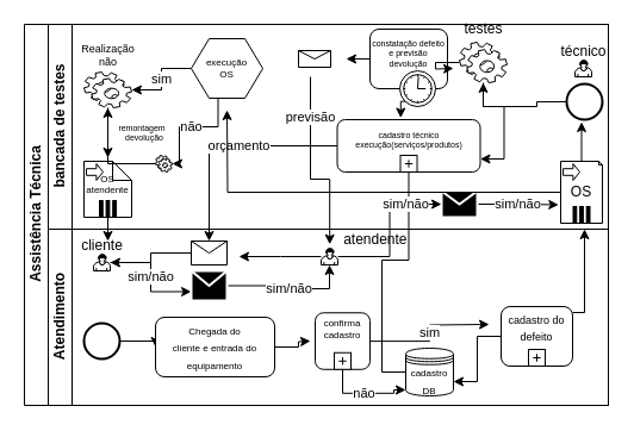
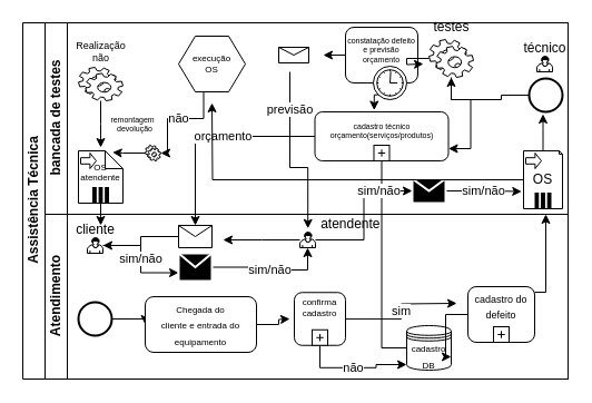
- <mxCell id="7" value="&lt;div style=&quot;font-size: 7px&quot;&gt;&lt;font style=&quot;font-size: 7px&quot;&gt;&lt;br&gt;&lt;/font&gt;&lt;/div&gt;&lt;div style=&quot;font-size: 7px&quot;&gt;&lt;font style=&quot;font-size: 7px&quot;&gt;&lt;br&gt;&lt;/font&gt;&lt;/div&gt;&lt;div style=&quot;font-size: 7px&quot;&gt;&lt;font style=&quot;font-size: 7px&quot;&gt;constatação defeito e previsão &lt;br&gt;&lt;/font&gt;&lt;/div&gt;&lt;div style=&quot;font-size: 7px&quot;&gt;&lt;font style=&quot;font-size: 7px&quot;&gt;devolução&lt;/font&gt;&lt;/div&gt;&lt;div style=&quot;font-size: 7px&quot;&gt;&lt;font style=&quot;font-size: 7px&quot;&gt;&lt;br&gt;&lt;/font&gt;&lt;/div&gt;&lt;div style=&quot;font-size: 7px&quot;&gt;&lt;font style=&quot;font-size: 7px&quot;&gt;&lt;br&gt;&lt;/font&gt;&lt;/div&gt;&lt;div style=&quot;font-size: 7px&quot;&gt;&lt;font style=&quot;font-size: 7px&quot;&gt;&lt;br&gt;&lt;/font&gt;&lt;/div&gt;" style="html=1;whiteSpace=wrap;rounded=1;dropTarget=0;" vertex="1" parent="3"><mxGeometry x="270" y="4" width="65" height="50" as="geometry" /></mxCell>
+ <mxCell id="7" value="&lt;div style=&quot;font-size: 7px&quot;&gt;&lt;font style=&quot;font-size: 7px&quot;&gt;&lt;br&gt;&lt;/font&gt;&lt;/div&gt;&lt;div style=&quot;font-size: 7px&quot;&gt;&lt;font style=&quot;font-size: 7px&quot;&gt;&lt;br&gt;&lt;/font&gt;&lt;/div&gt;&lt;div style=&quot;font-size: 7px&quot;&gt;&lt;font style=&quot;font-size: 7px&quot;&gt;constatação defeito e previsão &lt;br&gt;&lt;/font&gt;&lt;/div&gt;&lt;div style=&quot;font-size: 7px&quot;&gt;&lt;font style=&quot;font-size: 7px&quot;&gt;orçamento&lt;/font&gt;&lt;/div&gt;&lt;div style=&quot;font-size: 7px&quot;&gt;&lt;font style=&quot;font-size: 7px&quot;&gt;&lt;br&gt;&lt;/font&gt;&lt;/div&gt;&lt;div style=&quot;font-size: 7px&quot;&gt;&lt;font style=&quot;font-size: 7px&quot;&gt;&lt;br&gt;&lt;/font&gt;&lt;/div&gt;&lt;div style=&quot;font-size: 7px&quot;&gt;&lt;font style=&quot;font-size: 7px&quot;&gt;&lt;br&gt;&lt;/font&gt;&lt;/div&gt;" style="html=1;whiteSpace=wrap;rounded=1;dropTarget=0;" vertex="1" parent="3"><mxGeometry x="270" y="4" width="65" height="50" as="geometry" /></mxCell>
- <mxCell id="24" value="sim" style="edgeStyle=orthogonalEdgeStyle;rounded=0;orthogonalLoop=1;jettySize=auto;html=1;exitX=0;exitY=0.5;exitDx=0;exitDy=0;" edge="1" parent="3" source="25" target="15"><mxGeometry relative="1" as="geometry" /></mxCell>
- <mxCell id="12" value="&lt;div style=&quot;font-size: 7px&quot;&gt;&lt;font style=&quot;font-size: 7px&quot;&gt;cadastro técnico&lt;/font&gt;&lt;/div&gt;&lt;div style=&quot;font-size: 7px&quot;&gt;&lt;font style=&quot;font-size: 7px&quot;&gt;execução(serviços/produtos)&lt;/font&gt;&lt;/div&gt;&lt;div style=&quot;font-size: 7px&quot;&gt;&lt;font style=&quot;font-size: 7px&quot;&gt;&lt;/font&gt;&lt;br&gt;&lt;/div&gt;" style="html=1;whiteSpace=wrap;rounded=1;dropTarget=0;" vertex="1" parent="3"><mxGeometry x="242.5" y="80" width="120" height="44" as="geometry" /></mxCell>
+ <mxCell id="12" value="&lt;div style=&quot;font-size: 7px&quot;&gt;&lt;font style=&quot;font-size: 7px&quot;&gt;cadastro técnico&lt;/font&gt;&lt;/div&gt;&lt;div style=&quot;font-size: 7px&quot;&gt;&lt;font style=&quot;font-size: 7px&quot;&gt;orçamento(serviços/produtos)&lt;/font&gt;&lt;/div&gt;&lt;div style=&quot;font-size: 7px&quot;&gt;&lt;font style=&quot;font-size: 7px&quot;&gt;&lt;/font&gt;&lt;br&gt;&lt;/div&gt;" style="html=1;whiteSpace=wrap;rounded=1;dropTarget=0;" vertex="1" parent="3"><mxGeometry x="242.5" y="80" width="120" height="44" as="geometry" /></mxCell>
- <mxCell id="26" style="edgeStyle=orthogonalEdgeStyle;rounded=0;orthogonalLoop=1;jettySize=auto;html=1;" edge="1" parent="3" source="27" target="15"><mxGeometry relative="1" as="geometry" /></mxCell>
+ <mxCell id="26" style="edgeStyle=orthogonalEdgeStyle;rounded=0;orthogonalLoop=1;jettySize=auto;html=1;entryX=0.766;entryY=0.029;entryDx=0;entryDy=0;entryPerimeter=0;" edge="1" parent="3" source="27" target="19"><mxGeometry relative="1" as="geometry" /></mxCell>
- <mxCell id="33" value="&lt;font style=&quot;font-size: 8px&quot;&gt;cadastro DB&lt;/font&gt;" style="shape=datastore;whiteSpace=wrap;html=1;" vertex="1" parent="29"><mxGeometry x="300" y="100" width="40" height="40" as="geometry" /></mxCell>
+ <mxCell id="33" value="&lt;font style=&quot;font-size: 8px&quot;&gt;cadastro DB&lt;/font&gt;" style="shape=datastore;whiteSpace=wrap;html=1;" vertex="1" parent="29"><mxGeometry x="325" y="100" width="40" height="40" as="geometry" /></mxCell>
